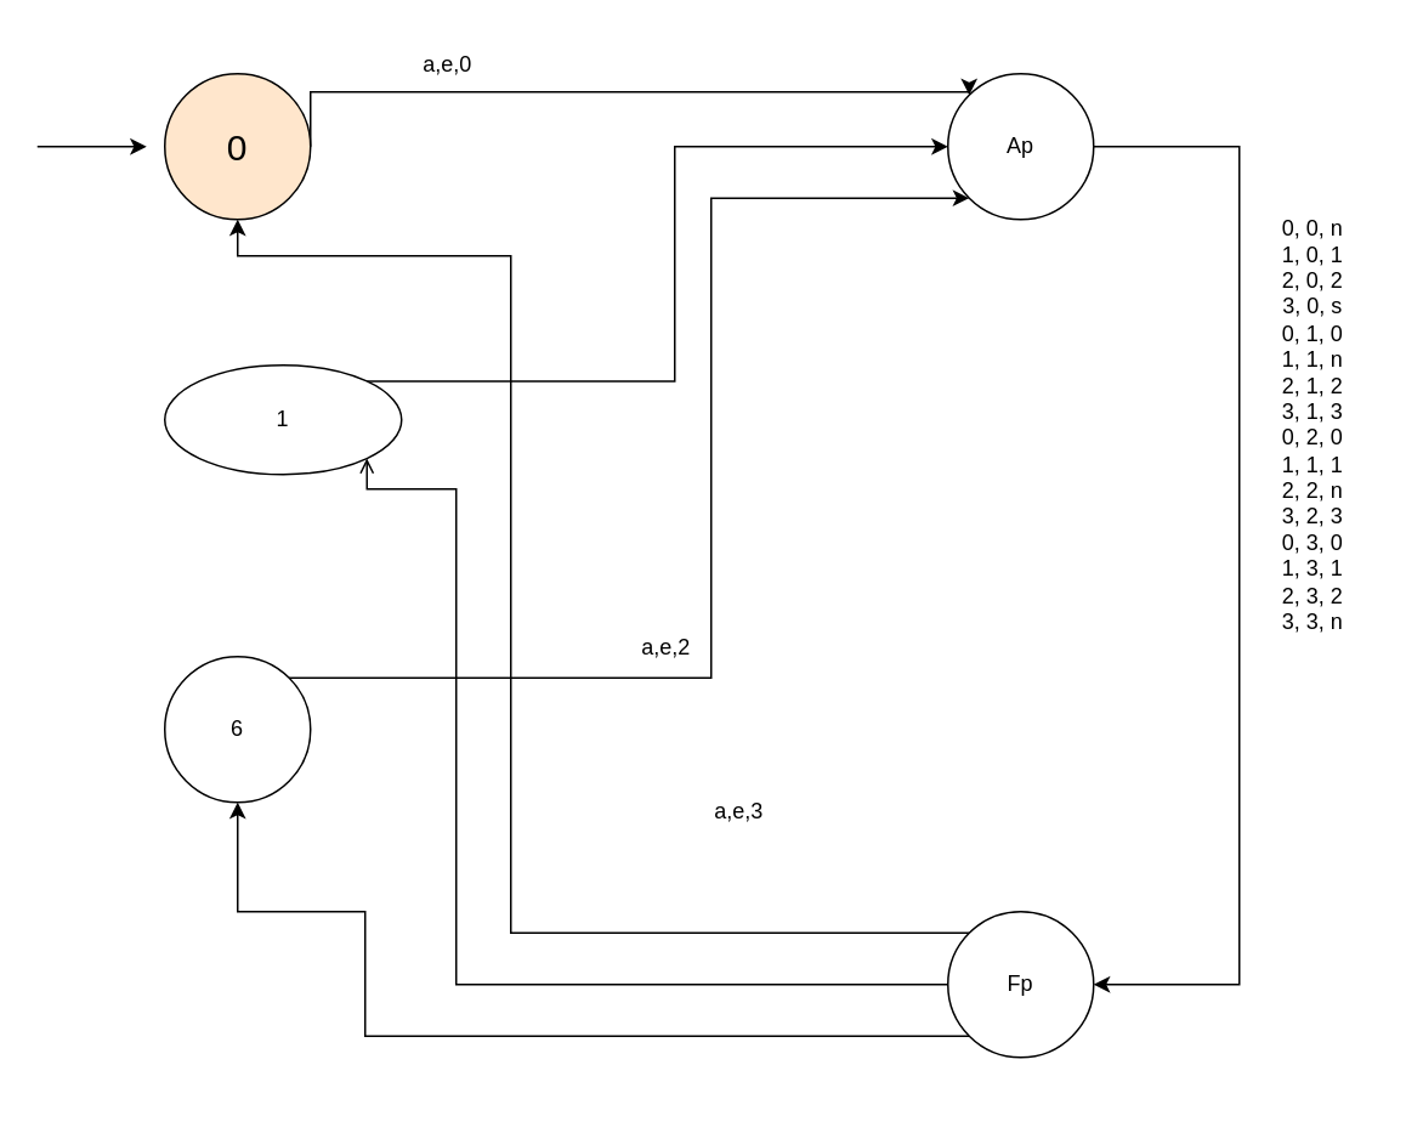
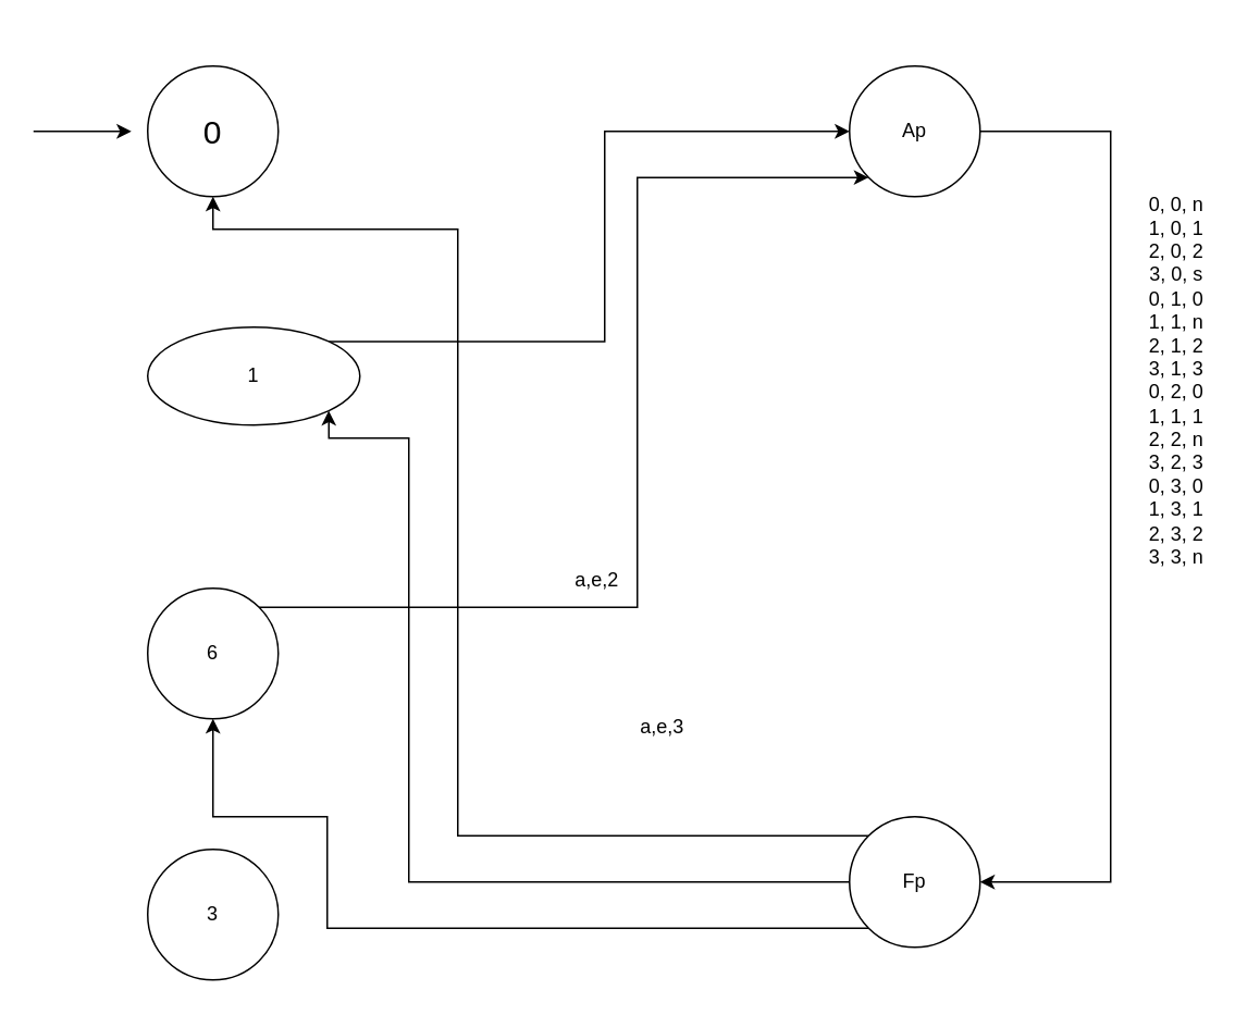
- <mxCell id="16" value="a,e,0" style="text;html=1;align=center;verticalAlign=middle;resizable=0;points=[];autosize=1;strokeColor=none;fillColor=none;" vertex="1" parent="1"><mxGeometry x="220" y="20" width="50" height="30" as="geometry" /></mxCell>
- <mxCell id="3" style="edgeStyle=orthogonalEdgeStyle;rounded=0;orthogonalLoop=1;jettySize=auto;html=1;exitX=1;exitY=0.5;exitDx=0;exitDy=0;entryX=0;entryY=0;entryDx=0;entryDy=0;" edge="1" parent="1" source="4" target="15"><mxGeometry relative="1" as="geometry"><Array as="points"><mxPoint x="170" y="50" /><mxPoint x="532" y="50" /></Array></mxGeometry></mxCell>
- <mxCell id="4" value="&lt;font style=&quot;font-size: 20px;&quot;&gt;0&lt;/font&gt;" style="ellipse;whiteSpace=wrap;html=1;aspect=fixed;fillColor=#ffe6cc;" vertex="1" parent="1"><mxGeometry x="90" y="40" width="80" height="80" as="geometry" /></mxCell>
+ <mxCell id="4" value="&lt;font style=&quot;font-size: 20px;&quot;&gt;0&lt;/font&gt;" style="ellipse;whiteSpace=wrap;html=1;aspect=fixed;" vertex="1" parent="1"><mxGeometry x="90" y="40" width="80" height="80" as="geometry" /></mxCell>
- <mxCell id="6" style="edgeStyle=orthogonalEdgeStyle;rounded=0;orthogonalLoop=1;jettySize=auto;html=1;entryX=1;entryY=1;entryDx=0;entryDy=0;endArrow=open;" edge="1" parent="1" source="8" target="10"><mxGeometry relative="1" as="geometry"><mxPoint x="320" y="260" as="targetPoint" /><Array as="points"><mxPoint x="250" y="540" /><mxPoint x="250" y="268" /></Array></mxGeometry></mxCell>
+ <mxCell id="6" style="edgeStyle=orthogonalEdgeStyle;rounded=0;orthogonalLoop=1;jettySize=auto;html=1;entryX=1;entryY=1;entryDx=0;entryDy=0;" edge="1" parent="1" source="8" target="10"><mxGeometry relative="1" as="geometry"><mxPoint x="320" y="260" as="targetPoint" /><Array as="points"><mxPoint x="250" y="540" /><mxPoint x="250" y="268" /></Array></mxGeometry></mxCell>
+ <mxCell id="13" value="3" style="ellipse;whiteSpace=wrap;html=1;aspect=fixed;" vertex="1" parent="1"><mxGeometry x="90" y="520" width="80" height="80" as="geometry" /></mxCell>
